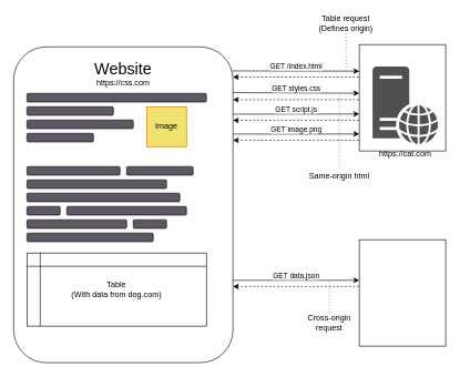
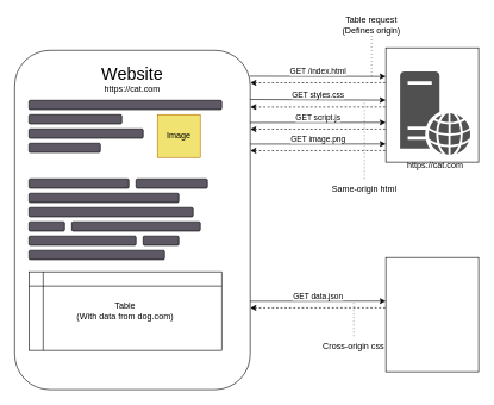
- <mxCell id="6" value="&lt;font style=&quot;font-size: 24px;&quot;&gt;Website&lt;/font&gt;&lt;div&gt;https://css.com&lt;/div&gt;" style="text;html=1;align=center;verticalAlign=middle;whiteSpace=wrap;rounded=0;" vertex="1" parent="1"><mxGeometry x="40" y="80" width="290" height="60" as="geometry" /></mxCell>
+ <mxCell id="6" value="&lt;font style=&quot;font-size: 24px;&quot;&gt;Website&lt;/font&gt;&lt;div&gt;https://cat.com&lt;/div&gt;" style="text;html=1;align=center;verticalAlign=middle;whiteSpace=wrap;rounded=0;" vertex="1" parent="1"><mxGeometry x="40" y="80" width="290" height="60" as="geometry" /></mxCell>
- <mxCell id="42" value="Cross-origin request" style="text;html=1;align=center;verticalAlign=middle;whiteSpace=wrap;rounded=0;" vertex="1" parent="1"><mxGeometry x="450" y="470" width="90" height="30" as="geometry" /></mxCell>
+ <mxCell id="42" value="Cross-origin css" style="text;html=1;align=center;verticalAlign=middle;whiteSpace=wrap;rounded=0;" vertex="1" parent="1"><mxGeometry x="450" y="470" width="90" height="30" as="geometry" /></mxCell>
